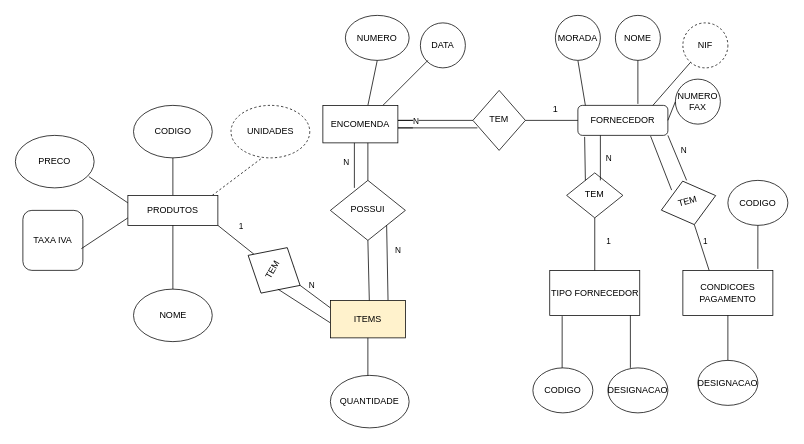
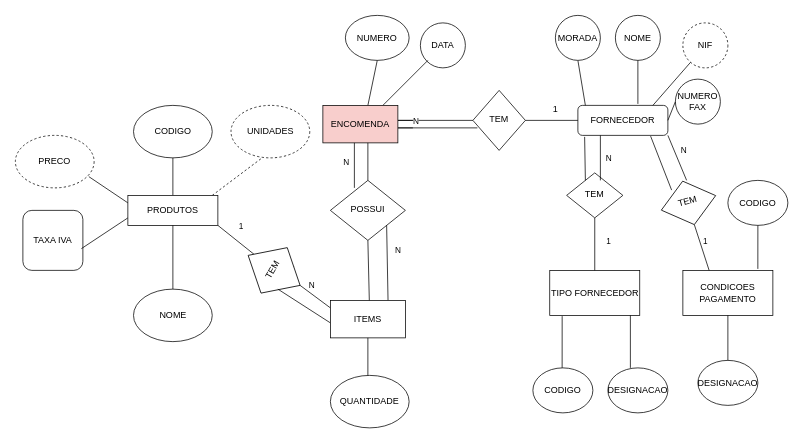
- <mxCell id="42" value="ENCOMENDA" style="rounded=0;whiteSpace=wrap;html=1;" vertex="1" parent="1"><mxGeometry x="430" y="140" width="100" height="50" as="geometry" /></mxCell>
+ <mxCell id="42" value="ENCOMENDA" style="rounded=0;whiteSpace=wrap;html=1;fillColor=#f8cecc;" vertex="1" parent="1"><mxGeometry x="430" y="140" width="100" height="50" as="geometry" /></mxCell>
- <mxCell id="4" value="PRECO&lt;br&gt;" style="ellipse;whiteSpace=wrap;html=1;" vertex="1" parent="1"><mxGeometry y="180" width="105" height="70" as="geometry" x="20" /></mxCell>
+ <mxCell id="4" value="PRECO&lt;br&gt;" style="ellipse;whiteSpace=wrap;html=1;dashed=1;" vertex="1" parent="1"><mxGeometry y="180" width="105" height="70" as="geometry" x="20" /></mxCell>
- <mxCell id="41" value="ITEMS&lt;br&gt;" style="rounded=0;whiteSpace=wrap;html=1;fillColor=#fff2cc;" vertex="1" parent="1"><mxGeometry x="440" y="400" width="100" height="50" as="geometry" /></mxCell>
+ <mxCell id="41" value="ITEMS&lt;br&gt;" style="rounded=0;whiteSpace=wrap;html=1;" vertex="1" parent="1"><mxGeometry x="440" y="400" width="100" height="50" as="geometry" /></mxCell>
